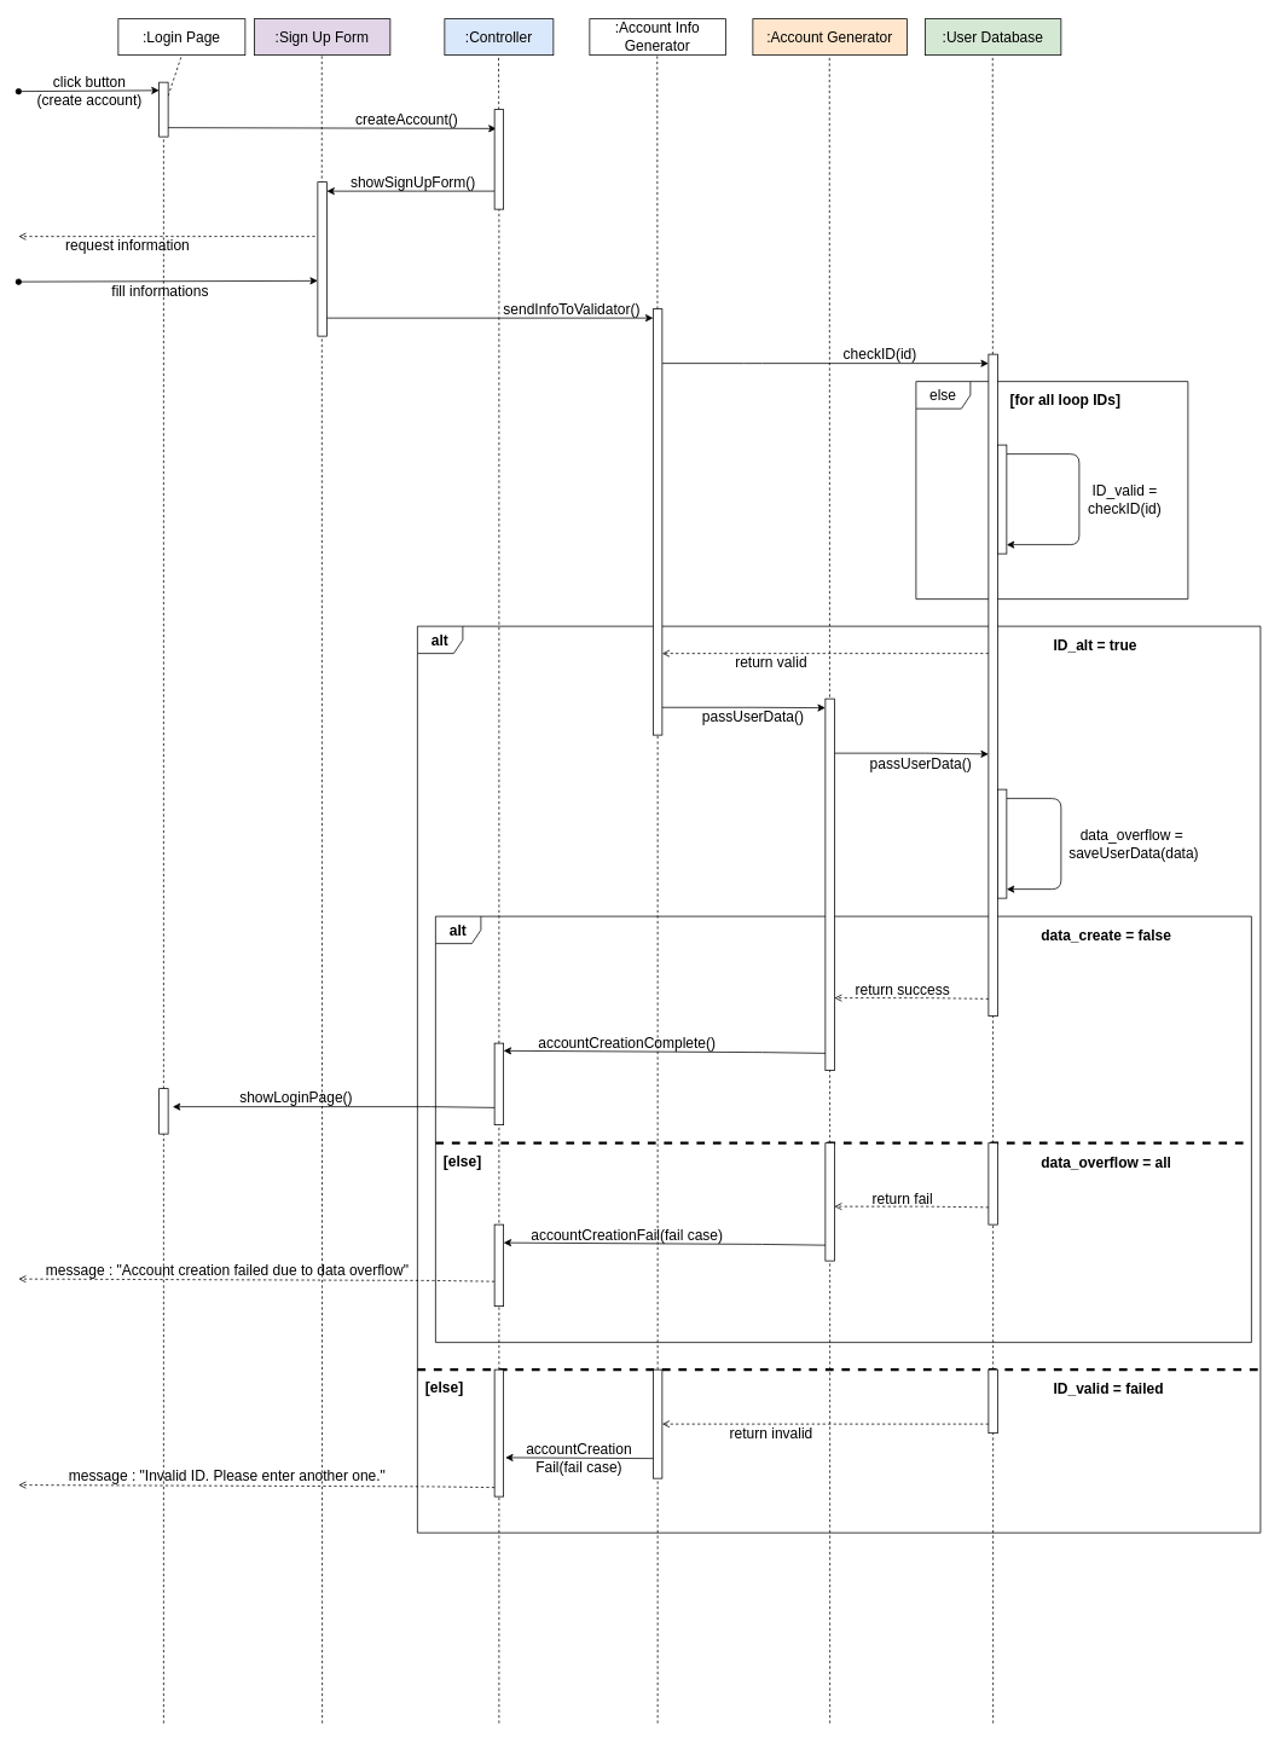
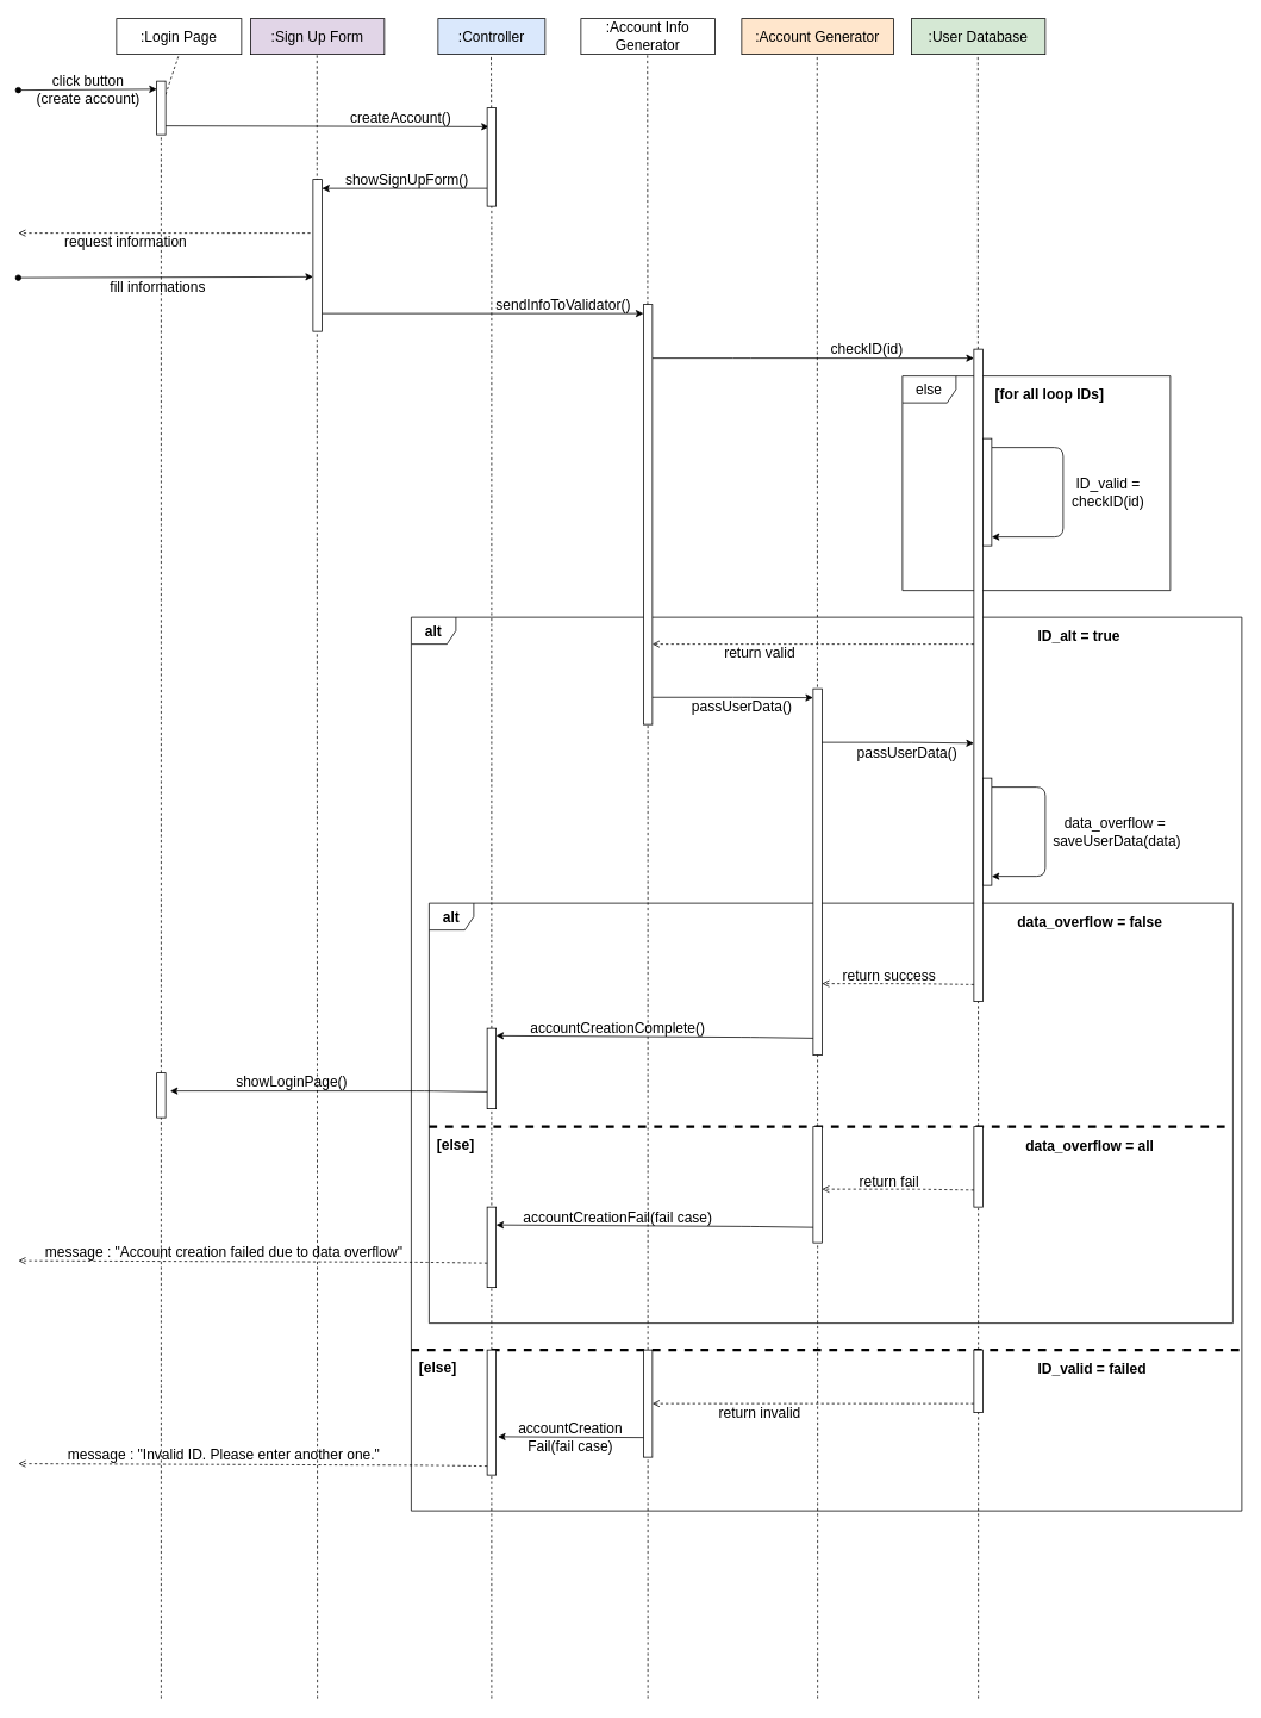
- <mxCell id="37" value="data_create = false" style="text;html=1;strokeColor=none;fillColor=none;align=center;verticalAlign=middle;whiteSpace=wrap;rounded=0;fontSize=16;fontStyle=1" parent="1" vertex="1"><mxGeometry x="1110" y="1030" width="220" as="geometry" /></mxCell>
+ <mxCell id="37" value="data_overflow = false" style="text;html=1;strokeColor=none;fillColor=none;align=center;verticalAlign=middle;whiteSpace=wrap;rounded=0;fontSize=16;fontStyle=1" parent="1" vertex="1"><mxGeometry x="1110" y="1030" width="220" as="geometry" /></mxCell>
